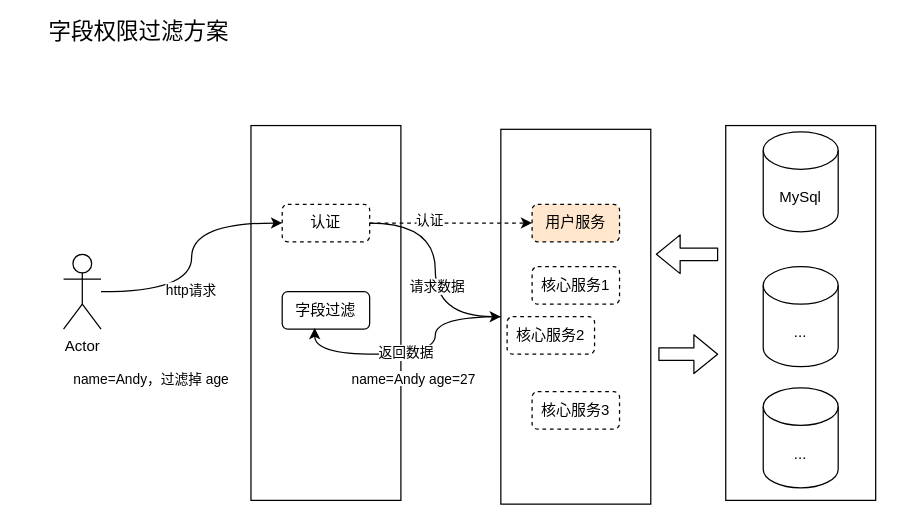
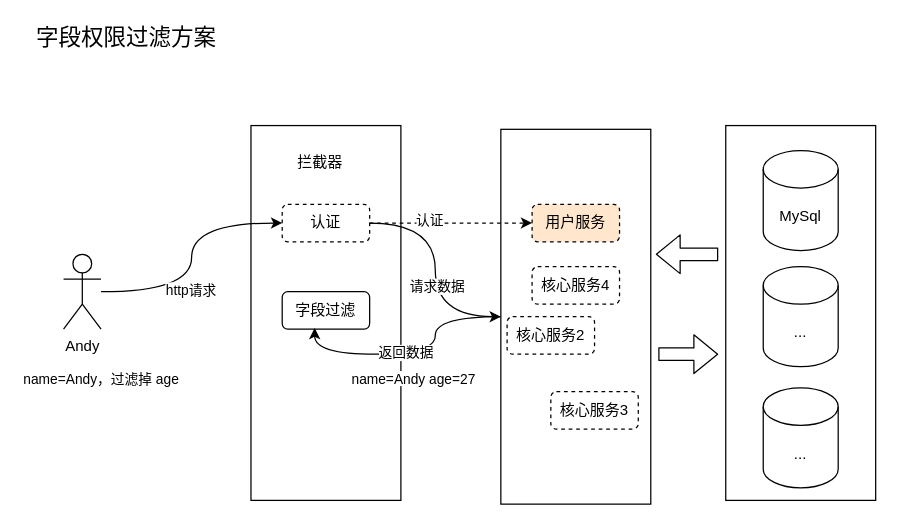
- <mxCell id="28" value="&lt;font style=&quot;font-size: 18px&quot;&gt;字段权限过滤方案&lt;/font&gt;" style="text;html=1;align=center;verticalAlign=middle;resizable=0;points=[];autosize=1;strokeColor=none;" vertex="1" parent="1"><mxGeometry x="30" y="15" width="160" height="20" as="geometry" /></mxCell>
+ <mxCell id="28" value="&lt;font style=&quot;font-size: 18px&quot;&gt;字段权限过滤方案&lt;/font&gt;" style="text;html=1;align=center;verticalAlign=middle;resizable=0;points=[];autosize=1;strokeColor=none;" vertex="1" parent="1"><mxGeometry x="20" y="20" width="160" height="20" as="geometry" /></mxCell>
+ <mxCell id="8" value="拦截器" style="text;html=1;align=center;verticalAlign=middle;resizable=0;points=[];autosize=1;strokeColor=none;" vertex="1" parent="1"><mxGeometry x="230" y="120" width="50" height="20" as="geometry" /></mxCell>
- <mxCell id="10" value="MySql" style="shape=cylinder3;whiteSpace=wrap;html=1;boundedLbl=1;backgroundOutline=1;size=15;" vertex="1" parent="1"><mxGeometry x="610" y="105" width="60" height="80" as="geometry" /></mxCell>
+ <mxCell id="10" value="MySql" style="shape=cylinder3;whiteSpace=wrap;html=1;boundedLbl=1;backgroundOutline=1;size=15;" vertex="1" parent="1"><mxGeometry x="610" y="120" width="60" height="80" as="geometry" /></mxCell>
- <mxCell id="16" value="核心服务1" style="rounded=1;whiteSpace=wrap;html=1;dashed=1;" vertex="1" parent="1"><mxGeometry x="425" y="213" width="70" height="30" as="geometry" /></mxCell>
+ <mxCell id="16" value="核心服务4" style="rounded=1;whiteSpace=wrap;html=1;dashed=1;" vertex="1" parent="1"><mxGeometry x="425" y="213" width="70" height="30" as="geometry" /></mxCell>
- <mxCell id="7" value="Actor" style="shape=umlActor;verticalLabelPosition=bottom;verticalAlign=top;html=1;outlineConnect=0;" vertex="1" parent="1"><mxGeometry x="50" y="203" width="30" height="60" as="geometry" /></mxCell>
+ <mxCell id="7" value="Andy" style="shape=umlActor;verticalLabelPosition=bottom;verticalAlign=top;html=1;outlineConnect=0;" vertex="1" parent="1"><mxGeometry x="50" y="203" width="30" height="60" as="geometry" /></mxCell>
- <mxCell id="25" value="&lt;span style=&quot;font-size: 11px ; background-color: rgb(255 , 255 , 255)&quot;&gt;name=Andy，过滤掉 age&lt;/span&gt;" style="text;html=1;align=center;verticalAlign=middle;resizable=0;points=[];autosize=1;strokeColor=none;" vertex="1" parent="1"><mxGeometry x="45" y="293" width="150" height="20" as="geometry" /></mxCell>
+ <mxCell id="25" value="&lt;span style=&quot;font-size: 11px ; background-color: rgb(255 , 255 , 255)&quot;&gt;name=Andy，过滤掉 age&lt;/span&gt;" style="text;html=1;align=center;verticalAlign=middle;resizable=0;points=[];autosize=1;strokeColor=none;" vertex="1" parent="1"><mxGeometry x="5" y="293" width="150" height="20" as="geometry" /></mxCell>
- <mxCell id="18" value="核心服务3" style="rounded=1;whiteSpace=wrap;html=1;dashed=1;" vertex="1" parent="1"><mxGeometry x="425" y="313" width="70" height="30" as="geometry" /></mxCell>
+ <mxCell id="18" value="核心服务3" style="rounded=1;whiteSpace=wrap;html=1;dashed=1;" vertex="1" parent="1"><mxGeometry x="440" y="313" width="70" height="30" as="geometry" /></mxCell>
